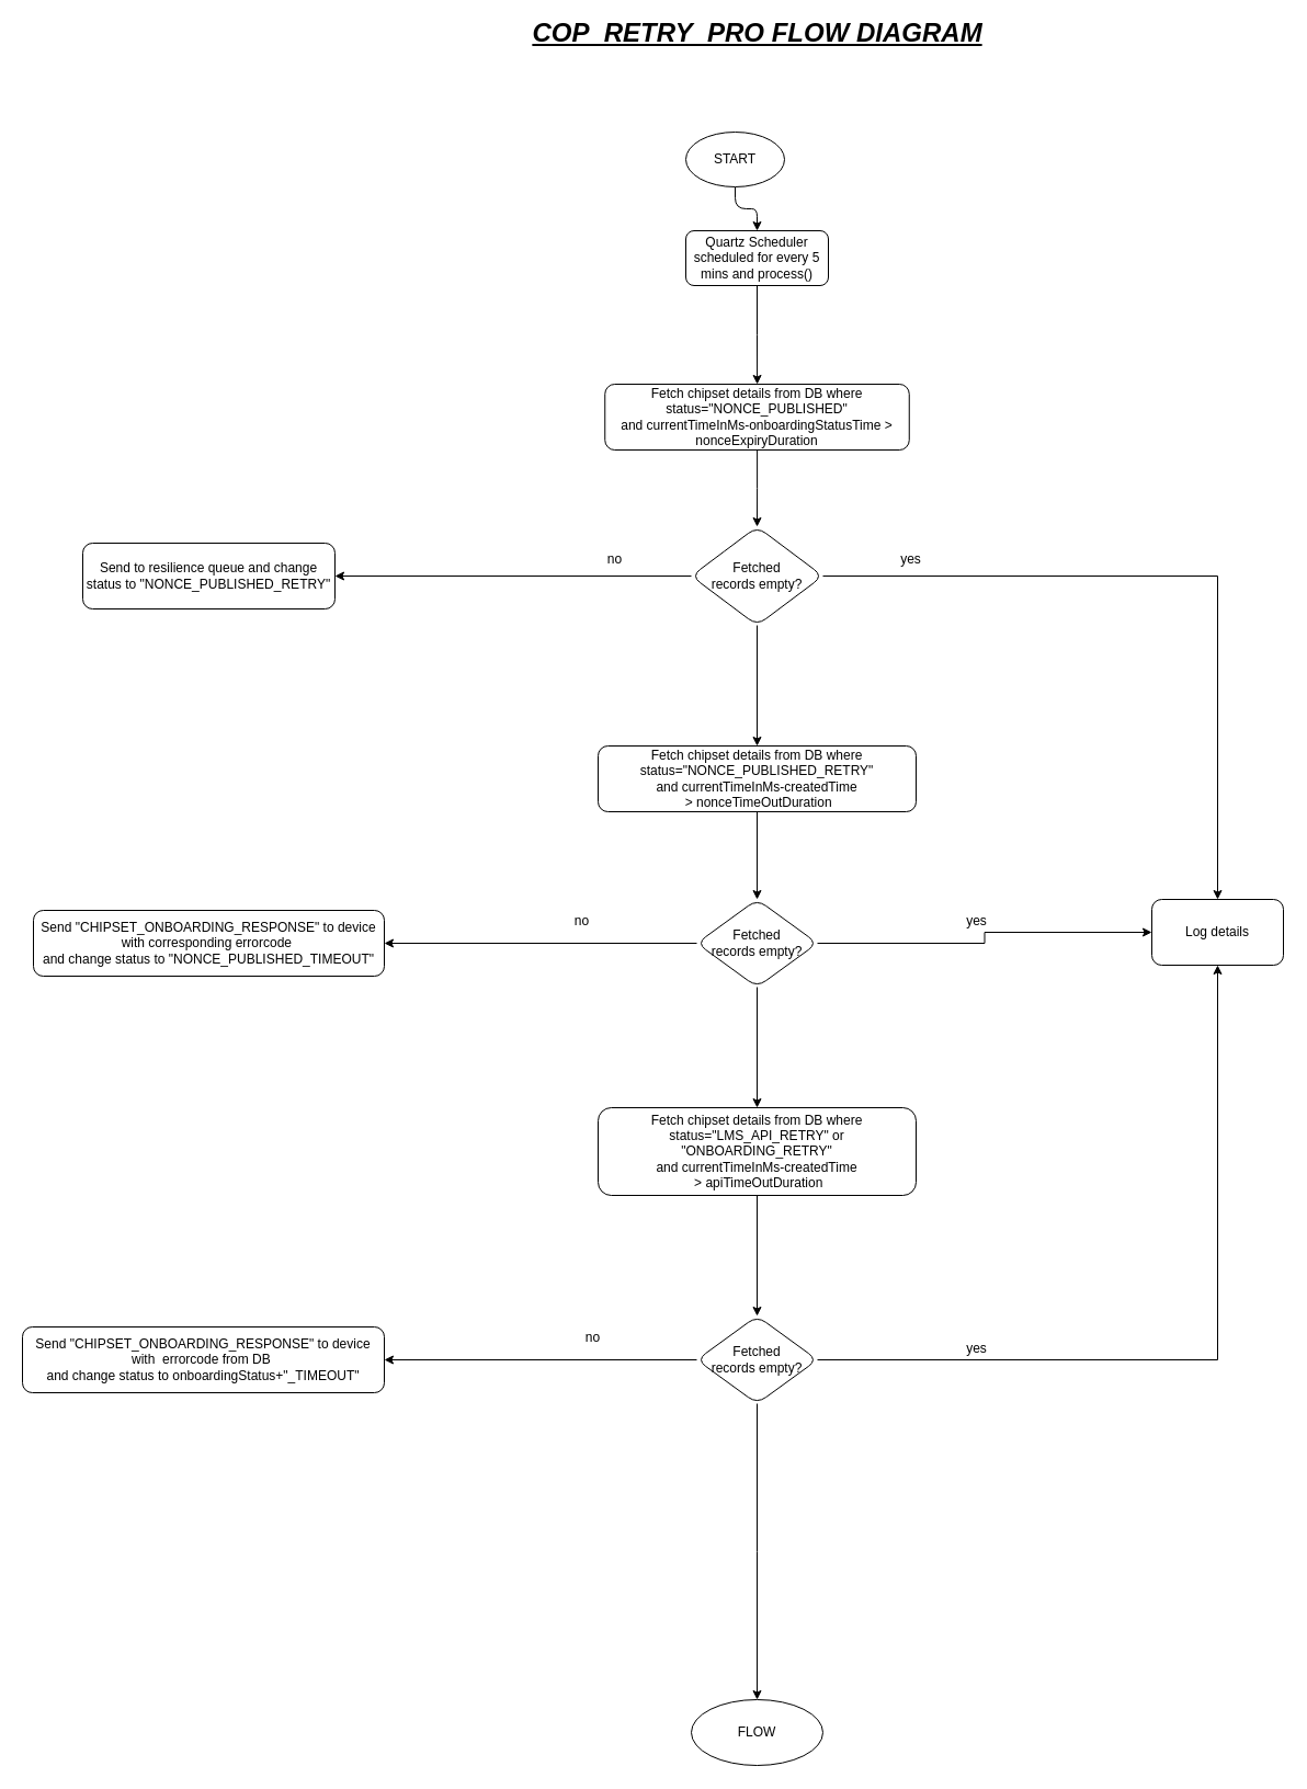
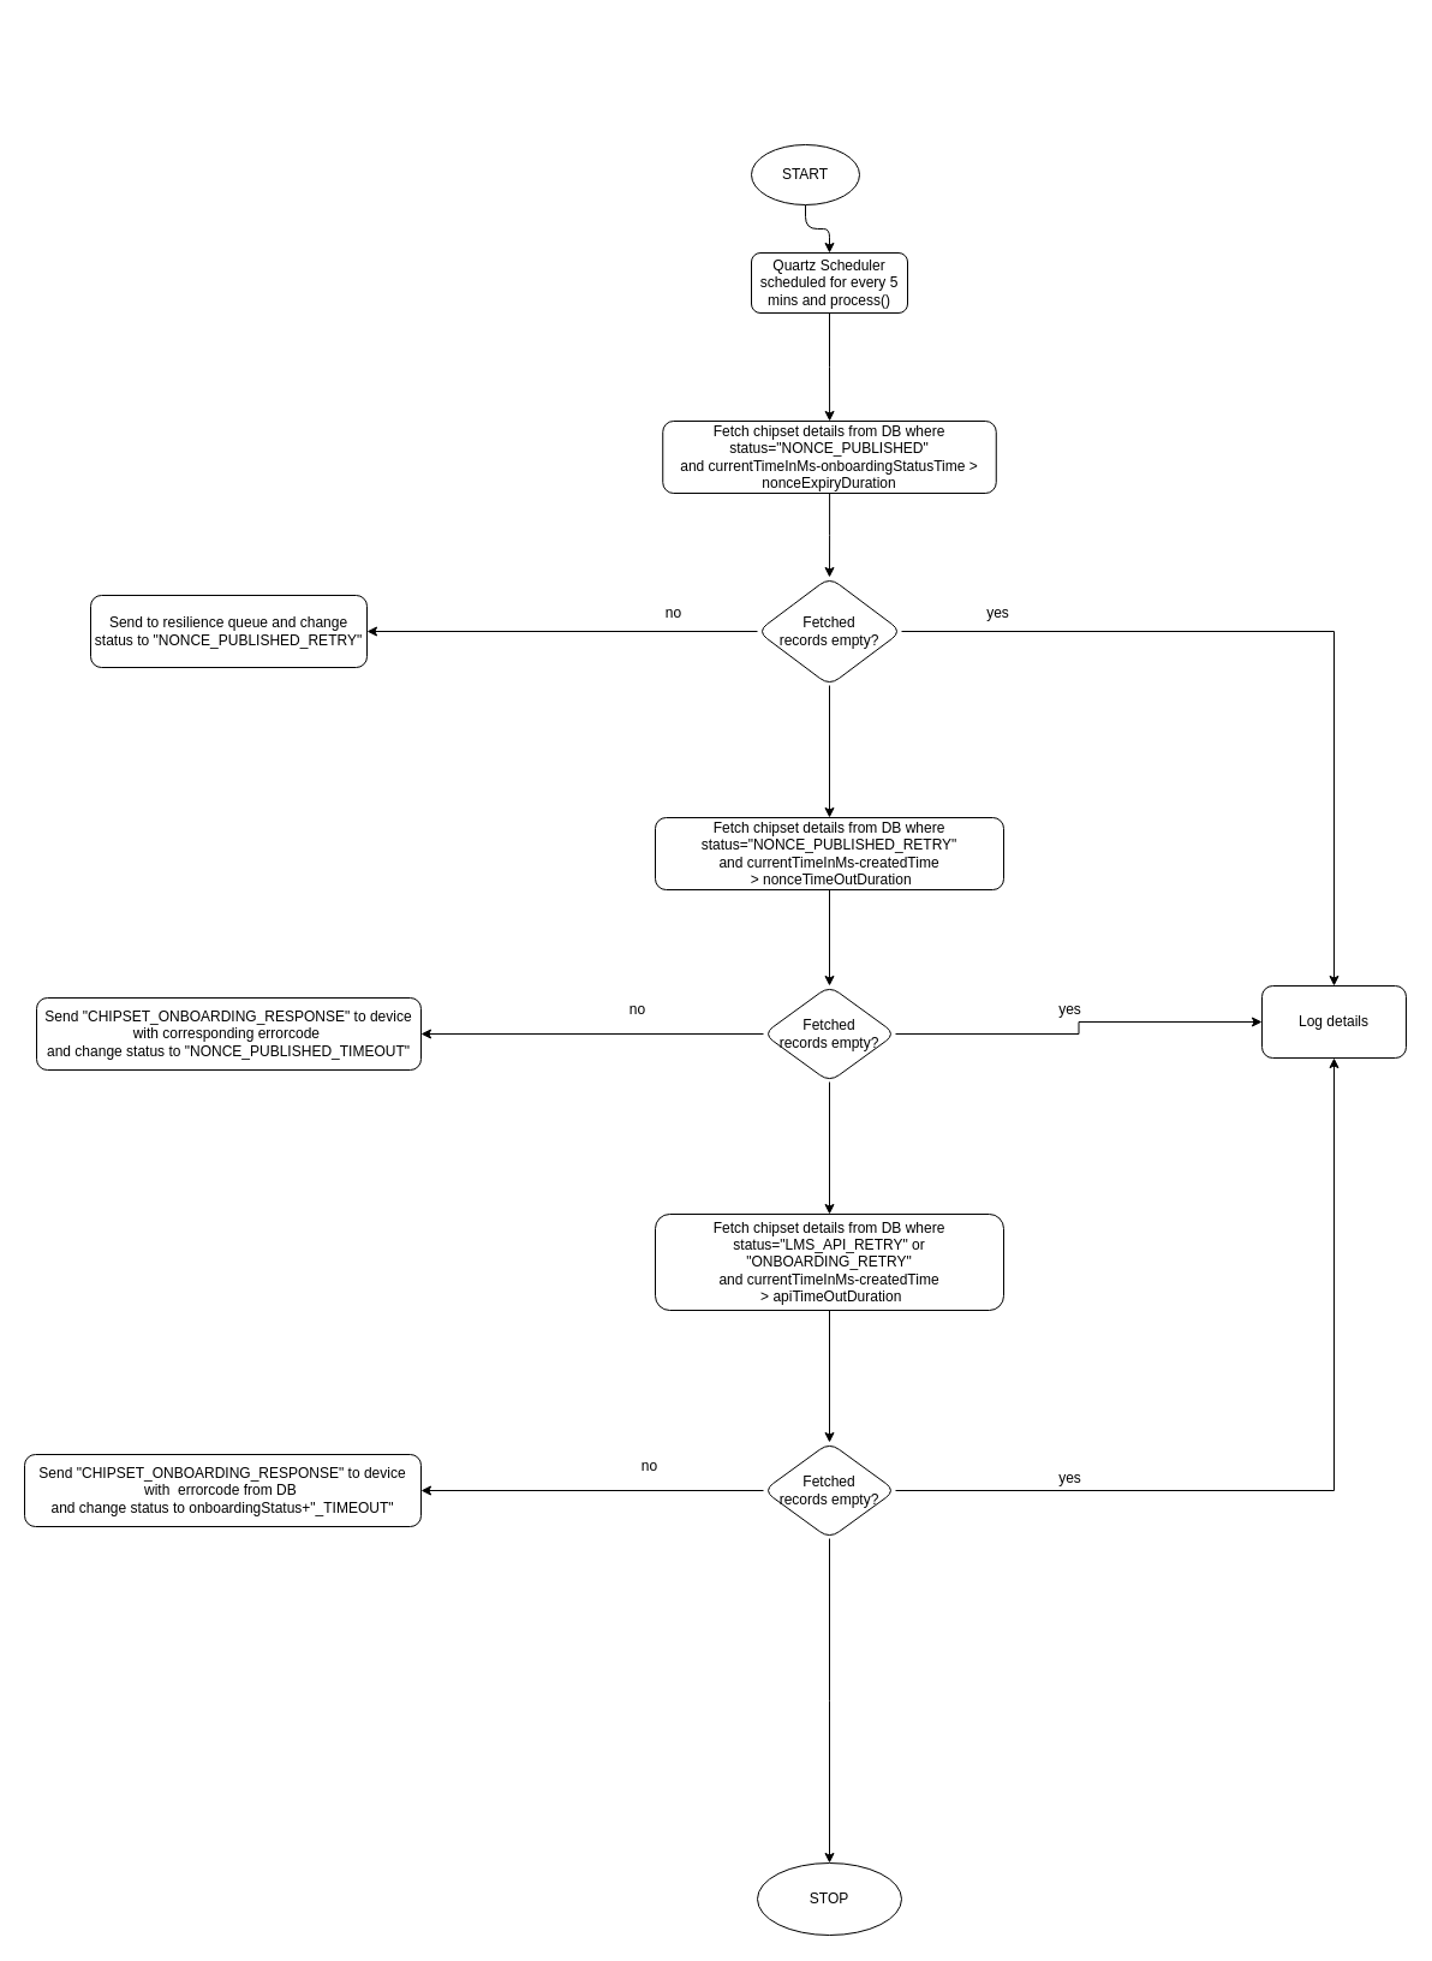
- <mxCell id="31" value="&lt;font style=&quot;font-size: 24px&quot;&gt;&lt;b&gt;&lt;i&gt;&lt;u&gt;COP_RETRY_PRO FLOW DIAGRAM&lt;/u&gt;&lt;/i&gt;&lt;/b&gt;&lt;/font&gt;" style="text;html=1;align=center;verticalAlign=middle;resizable=0;points=[];autosize=1;strokeColor=none;fillColor=none;" parent="1" vertex="1"><mxGeometry x="475" y="20" width="430" height="20" as="geometry" /></mxCell>
- <mxCell id="33" value="FLOW" style="ellipse;whiteSpace=wrap;html=1;rounded=1;shadow=0;strokeWidth=1;glass=0;" vertex="1" parent="1"><mxGeometry x="630" y="1550" width="120" height="60" as="geometry" /></mxCell>
+ <mxCell id="33" value="STOP" style="ellipse;whiteSpace=wrap;html=1;rounded=1;shadow=0;strokeWidth=1;glass=0;" vertex="1" parent="1"><mxGeometry x="630" y="1550" width="120" height="60" as="geometry" /></mxCell>
